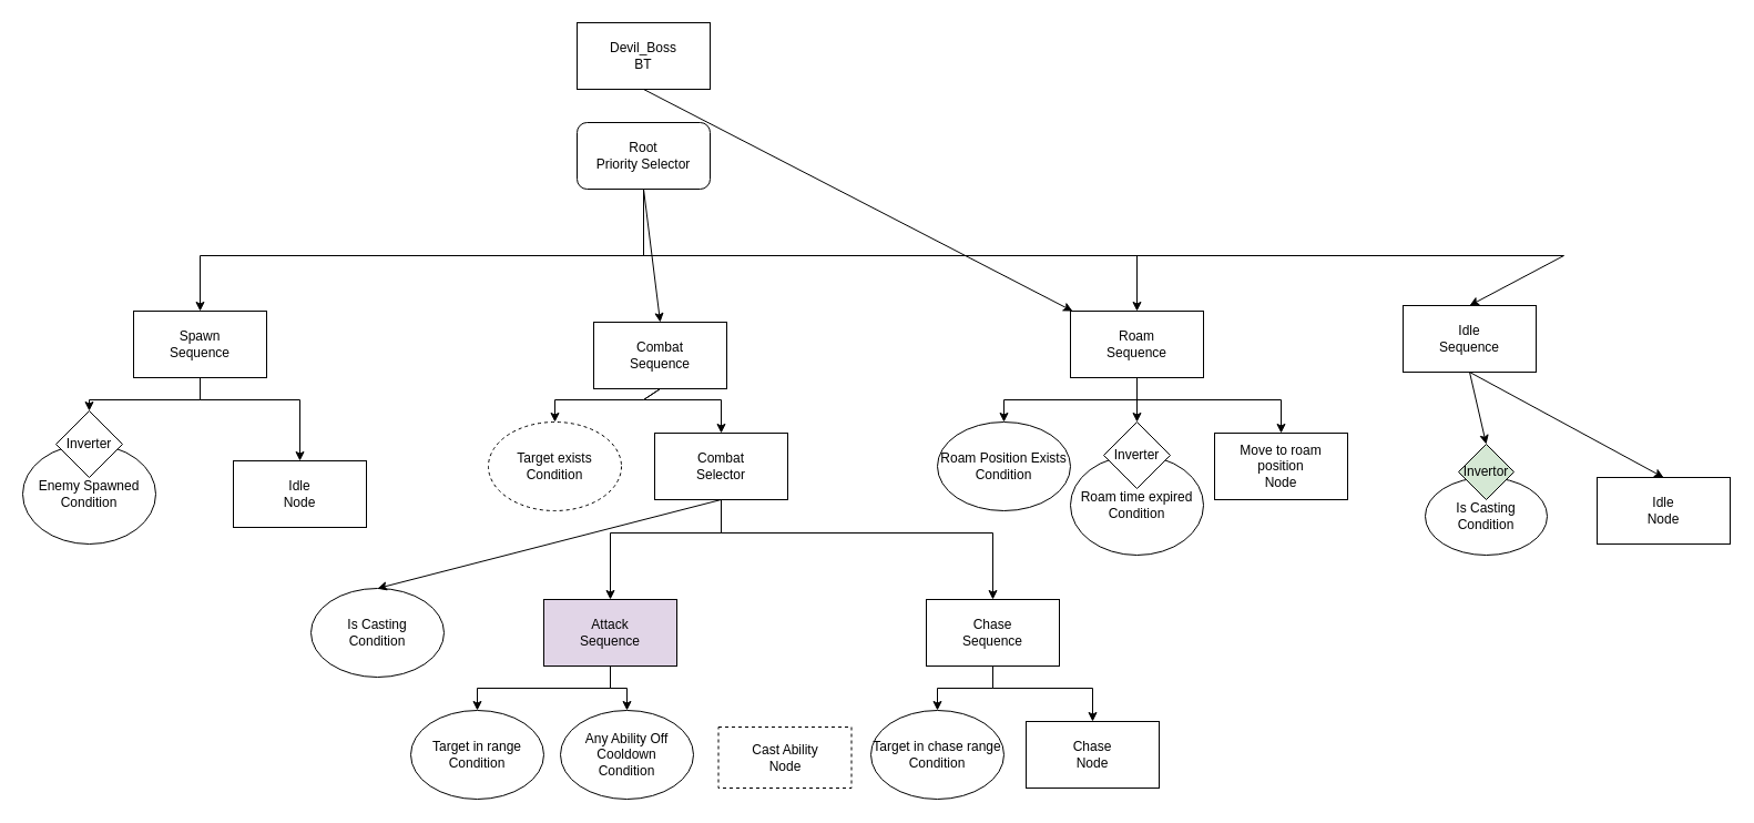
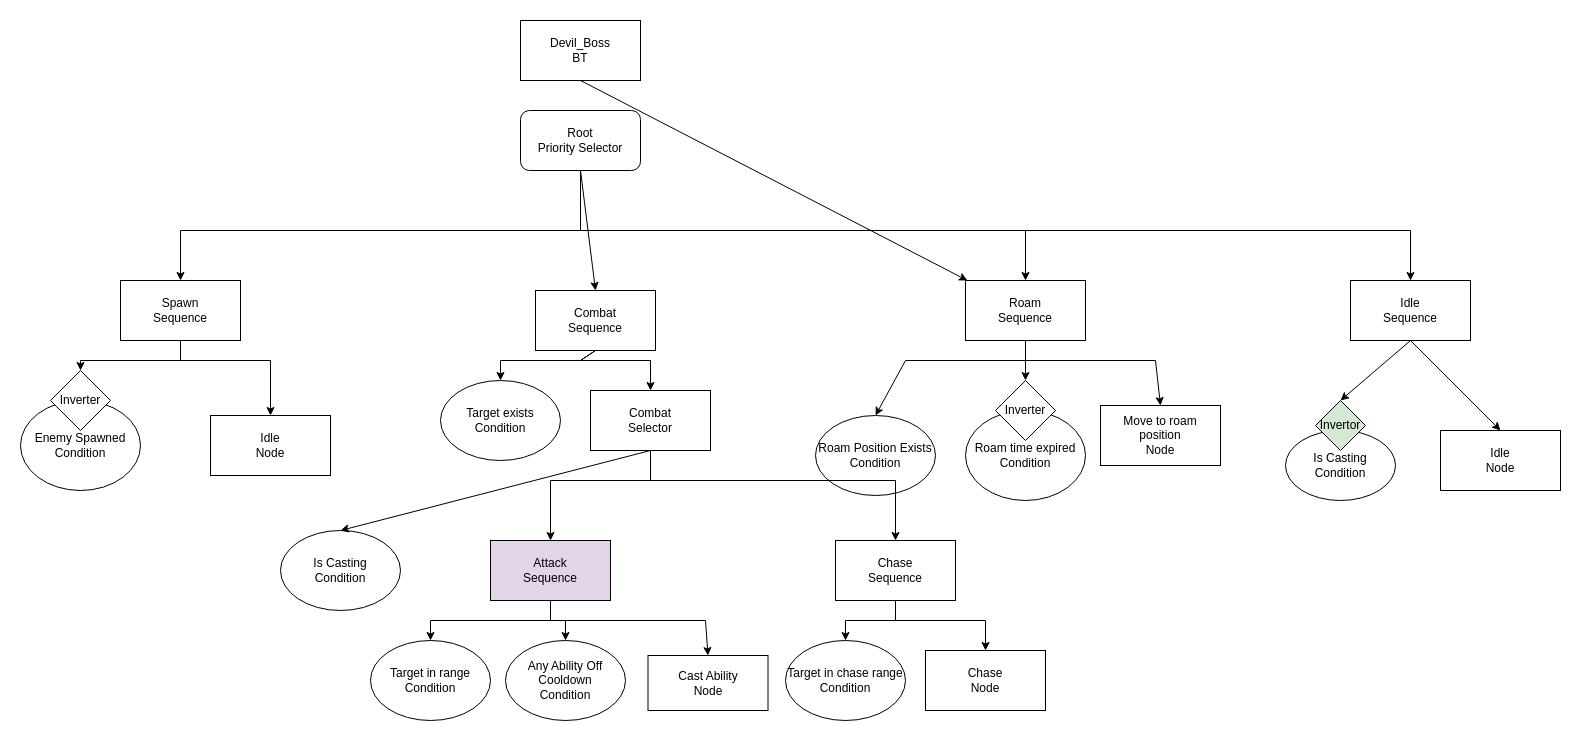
- <mxCell id="10" value="&lt;div&gt;Idle&lt;/div&gt;&lt;div&gt;Sequence&lt;/div&gt;" style="rounded=0;whiteSpace=wrap;html=1;" parent="1" vertex="1"><mxGeometry x="1265" y="275" width="120" height="60" as="geometry" /></mxCell>
+ <mxCell id="10" value="&lt;div&gt;Idle&lt;/div&gt;&lt;div&gt;Sequence&lt;/div&gt;" style="rounded=0;whiteSpace=wrap;html=1;" parent="1" vertex="1"><mxGeometry x="1350" y="280" width="120" height="60" as="geometry" /></mxCell>
- <mxCell id="28" value="Target exists&lt;div&gt;Condition&lt;/div&gt;" style="ellipse;whiteSpace=wrap;html=1;dashed=1;" parent="1" vertex="1"><mxGeometry x="440" y="380" width="120" height="80" as="geometry" /></mxCell>
+ <mxCell id="28" value="Target exists&lt;div&gt;Condition&lt;/div&gt;" style="ellipse;whiteSpace=wrap;html=1;" parent="1" vertex="1"><mxGeometry x="440" y="380" width="120" height="80" as="geometry" /></mxCell>
- <mxCell id="4" value="Roam Position Exists&lt;div&gt;Condition&lt;/div&gt;" style="ellipse;whiteSpace=wrap;html=1;" parent="1" vertex="1"><mxGeometry x="845" y="380" width="120" height="80" as="geometry" /></mxCell>
+ <mxCell id="4" value="Roam Position Exists&lt;div&gt;Condition&lt;/div&gt;" style="ellipse;whiteSpace=wrap;html=1;" parent="1" vertex="1"><mxGeometry x="815" y="415" width="120" height="80" as="geometry" /></mxCell>
- <mxCell id="5" value="Move to roam position&lt;div&gt;Node&lt;/div&gt;" style="rounded=0;whiteSpace=wrap;html=1;" parent="1" vertex="1"><mxGeometry x="1095" y="390" width="120" height="60" as="geometry" /></mxCell>
+ <mxCell id="5" value="Move to roam position&lt;div&gt;Node&lt;/div&gt;" style="rounded=0;whiteSpace=wrap;html=1;" parent="1" vertex="1"><mxGeometry x="1100" y="405" width="120" height="60" as="geometry" /></mxCell>
+ <mxCell id="21" value="" style="endArrow=classic;html=1;rounded=0;exitX=0.5;exitY=1;exitDx=0;exitDy=0;entryX=0.5;entryY=0;entryDx=0;entryDy=0;" parent="1" source="15" target="20" edge="1"><mxGeometry width="50" height="50" relative="1" as="geometry"><mxPoint x="720" y="700" as="sourcePoint" /><mxPoint x="707.5" y="650" as="targetPoint" /><Array as="points"><mxPoint x="550" y="620" /><mxPoint x="705" y="620" /></Array></mxGeometry></mxCell>
- <mxCell id="20" value="Cast Ability&lt;div&gt;Node&lt;/div&gt;" style="rounded=0;whiteSpace=wrap;html=1;dashed=1;" parent="1" vertex="1"><mxGeometry x="647.5" y="655" width="120" height="55" as="geometry" /></mxCell>
+ <mxCell id="20" value="Cast Ability&lt;div&gt;Node&lt;/div&gt;" style="rounded=0;whiteSpace=wrap;html=1;" parent="1" vertex="1"><mxGeometry x="647.5" y="655" width="120" height="55" as="geometry" /></mxCell>
